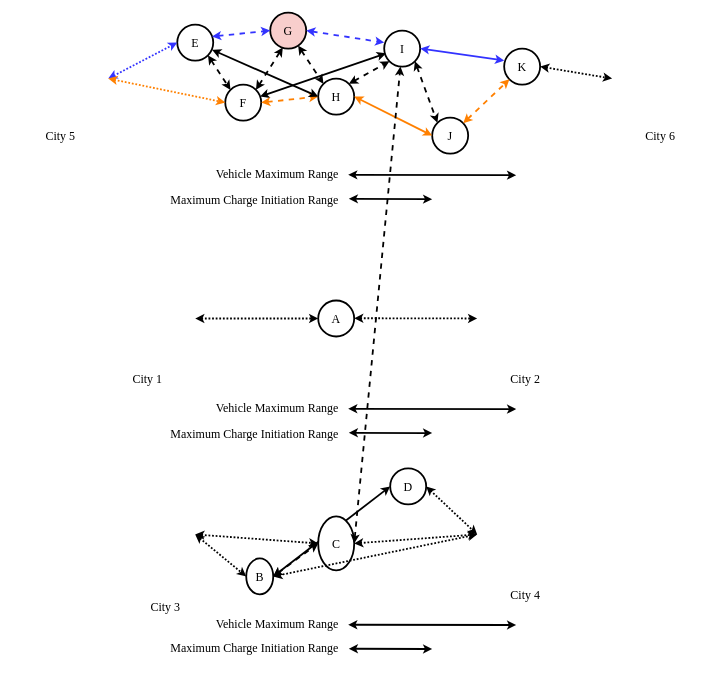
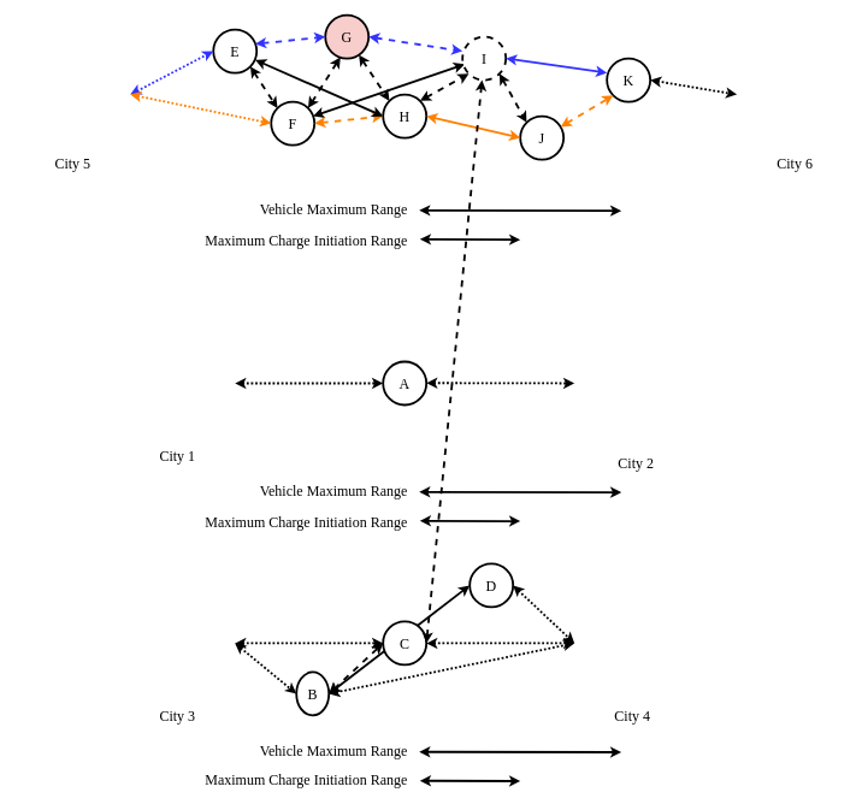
- <mxCell id="11" value="I" style="ellipse;whiteSpace=wrap;html=1;aspect=fixed;strokeWidth=3;fontFamily=Times New Roman;fontStyle=0;fontSize=20;" parent="1" vertex="1"><mxGeometry x="640" y="50" width="60" height="60" as="geometry" /></mxCell>
+ <mxCell id="11" value="I" style="ellipse;whiteSpace=wrap;html=1;aspect=fixed;strokeWidth=3;fontFamily=Times New Roman;fontStyle=0;fontSize=20;dashed=1;" parent="1" vertex="1"><mxGeometry x="640" y="50" width="60" height="60" as="geometry" /></mxCell>
- <mxCell id="10" value="J" style="ellipse;whiteSpace=wrap;html=1;aspect=fixed;strokeWidth=3;fontFamily=Times New Roman;fontStyle=0;fontSize=20;" parent="1" vertex="1"><mxGeometry x="720" y="195" width="60" height="60" as="geometry" /></mxCell>
+ <mxCell id="10" value="J" style="ellipse;whiteSpace=wrap;html=1;aspect=fixed;strokeWidth=3;fontFamily=Times New Roman;fontStyle=0;fontSize=20;" parent="1" vertex="1"><mxGeometry x="720" y="160" width="60" height="60" as="geometry" /></mxCell>
- <mxCell id="40" value="City 2" style="text;html=1;align=center;verticalAlign=middle;resizable=0;points=[];autosize=1;strokeColor=none;fillColor=none;fontFamily=Times New Roman;fontStyle=0;fontSize=20;" parent="1" vertex="1"><mxGeometry x="840" y="610" width="70" height="40" as="geometry" /></mxCell>
+ <mxCell id="40" value="City 2" style="text;html=1;align=center;verticalAlign=middle;resizable=0;points=[];autosize=1;strokeColor=none;fillColor=none;fontFamily=Times New Roman;fontStyle=0;fontSize=20;" parent="1" vertex="1"><mxGeometry x="845" y="620" width="70" height="40" as="geometry" /></mxCell>
- <mxCell id="54" value="C" style="ellipse;whiteSpace=wrap;html=1;aspect=fixed;strokeWidth=3;fontFamily=Times New Roman;fontStyle=0;fontSize=20;" parent="1" vertex="1"><mxGeometry x="530" y="860" width="60" height="90" as="geometry" /></mxCell>
+ <mxCell id="54" value="C" style="ellipse;whiteSpace=wrap;html=1;aspect=fixed;strokeWidth=3;fontFamily=Times New Roman;fontStyle=0;fontSize=20;" parent="1" vertex="1"><mxGeometry x="530" y="860" width="60" height="60" as="geometry" /></mxCell>
- <mxCell id="50" value="City 3" style="text;html=1;align=center;verticalAlign=middle;resizable=0;points=[];autosize=1;strokeColor=none;fillColor=none;fontFamily=Times New Roman;fontStyle=0;fontSize=20;" parent="1" vertex="1"><mxGeometry x="240" y="990" width="70" height="40" as="geometry" /></mxCell>
+ <mxCell id="50" value="City 3" style="text;html=1;align=center;verticalAlign=middle;resizable=0;points=[];autosize=1;strokeColor=none;fillColor=none;fontFamily=Times New Roman;fontStyle=0;fontSize=20;" parent="1" vertex="1"><mxGeometry x="210" y="970" width="70" height="40" as="geometry" /></mxCell>
